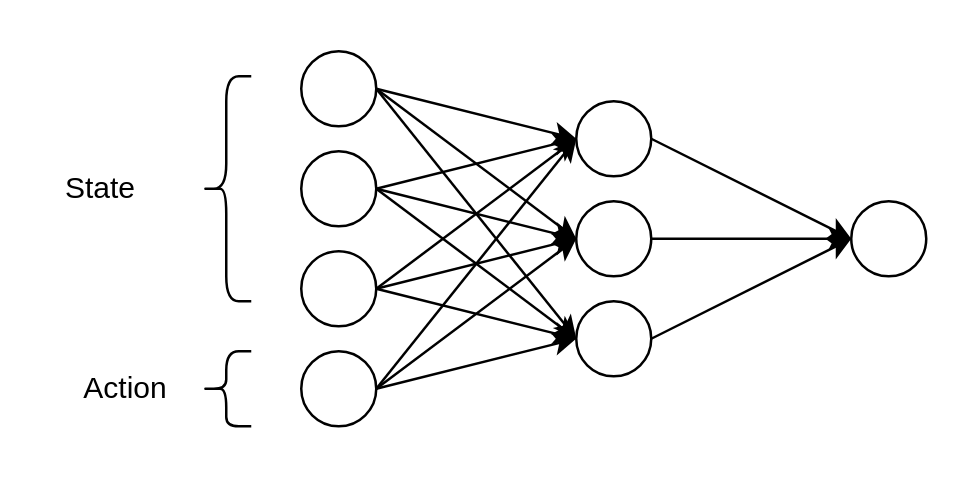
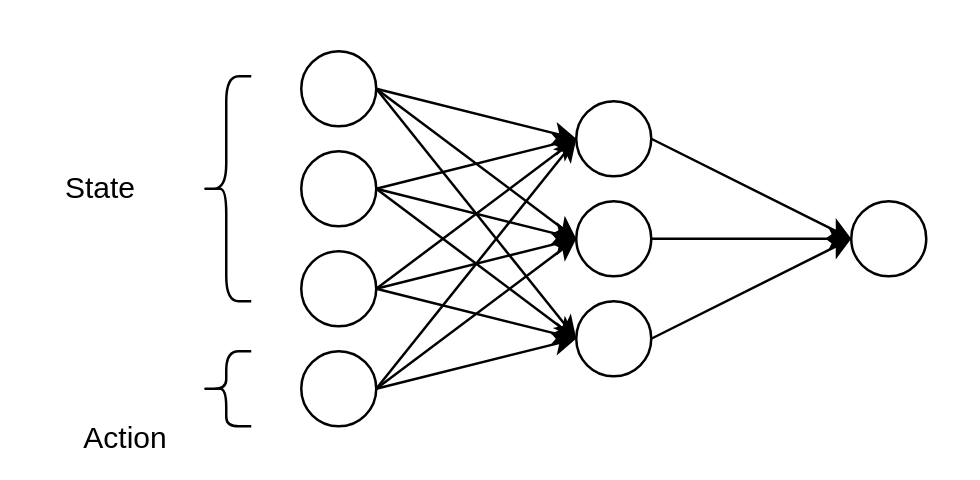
- <mxCell id="28" value="Action" style="text;html=1;strokeColor=none;fillColor=none;align=center;verticalAlign=middle;whiteSpace=wrap;rounded=0;" vertex="1" parent="1"><mxGeometry x="30" y="145" width="40" height="20" as="geometry" /></mxCell>
+ <mxCell id="28" value="Action" style="text;html=1;strokeColor=none;fillColor=none;align=center;verticalAlign=middle;whiteSpace=wrap;rounded=0;" vertex="1" parent="1"><mxGeometry x="30" y="165" width="40" height="20" as="geometry" /></mxCell>
